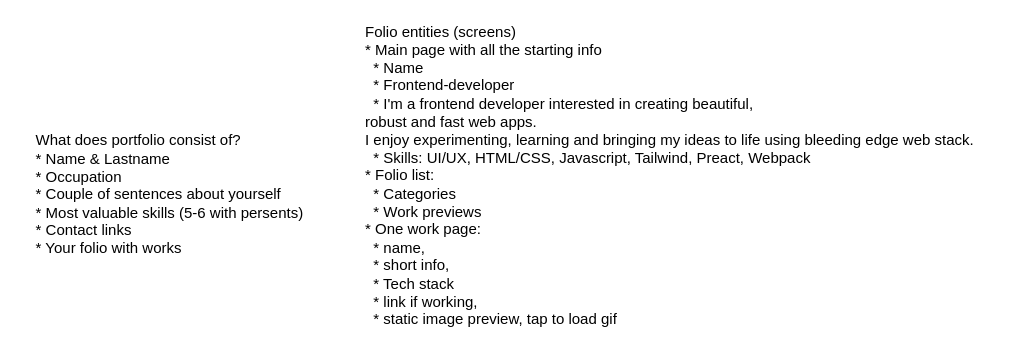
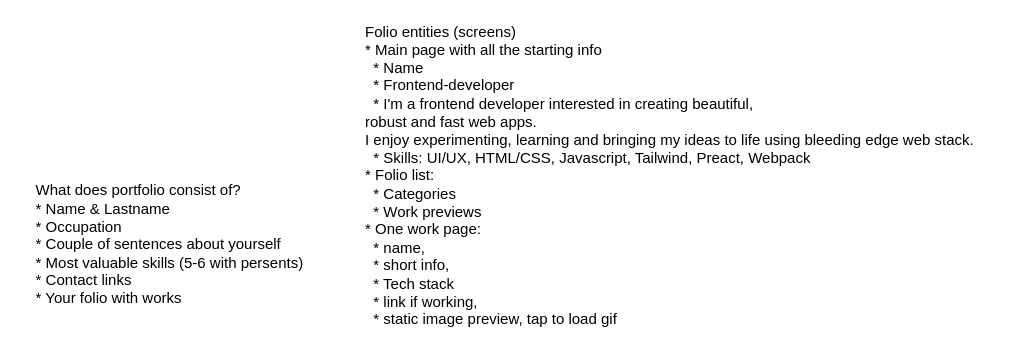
- <mxCell id="2" value="&lt;div style=&quot;text-align: left&quot;&gt;&lt;span&gt;What does portfolio consist of?&lt;/span&gt;&lt;/div&gt;&lt;div style=&quot;text-align: left&quot;&gt;&lt;span&gt;* Name &amp;amp; Lastname&lt;/span&gt;&lt;/div&gt;&lt;div style=&quot;text-align: left&quot;&gt;* Occupation&lt;br&gt;* Couple of sentences about yourself&lt;br&gt;* Most valuable skills (5-6 with persents)&lt;br&gt;* Contact links&lt;br&gt;* Your folio with works&lt;/div&gt;" style="text;html=1;resizable=0;autosize=1;align=center;verticalAlign=middle;points=[];fillColor=none;strokeColor=none;rounded=0;" vertex="1" parent="1"><mxGeometry x="20" y="105" width="230" height="100" as="geometry" /></mxCell>
+ <mxCell id="2" value="&lt;div style=&quot;text-align: left&quot;&gt;&lt;span&gt;What does portfolio consist of?&lt;/span&gt;&lt;/div&gt;&lt;div style=&quot;text-align: left&quot;&gt;&lt;span&gt;* Name &amp;amp; Lastname&lt;/span&gt;&lt;/div&gt;&lt;div style=&quot;text-align: left&quot;&gt;* Occupation&lt;br&gt;* Couple of sentences about yourself&lt;br&gt;* Most valuable skills (5-6 with persents)&lt;br&gt;* Contact links&lt;br&gt;* Your folio with works&lt;/div&gt;" style="text;html=1;resizable=0;autosize=1;align=center;verticalAlign=middle;points=[];fillColor=none;strokeColor=none;rounded=0;" vertex="1" parent="1"><mxGeometry x="20" y="145" width="230" height="100" as="geometry" /></mxCell>
